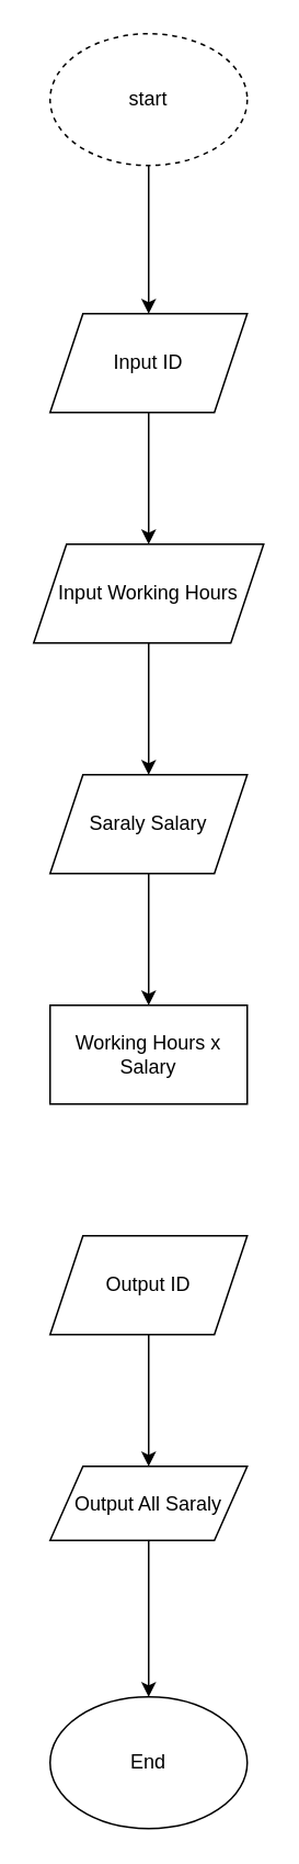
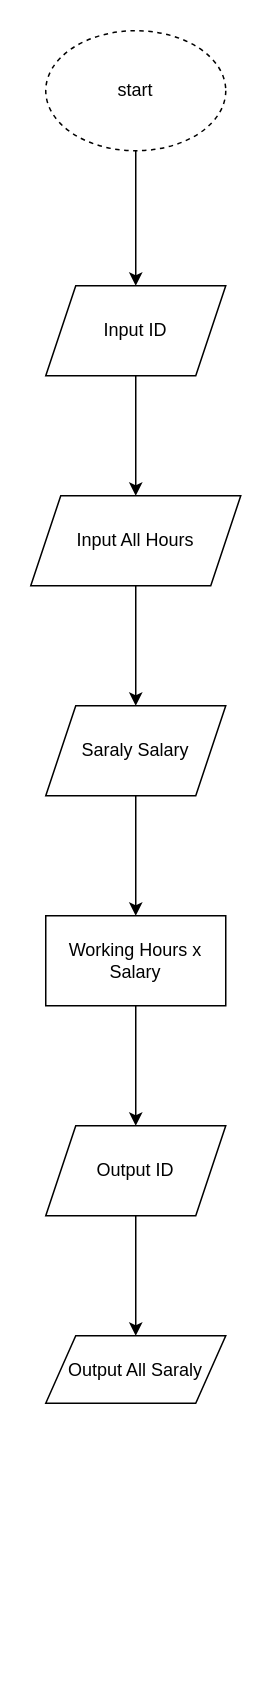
- <mxCell id="7" value="Input Working Hours" style="shape=parallelogram;perimeter=parallelogramPerimeter;whiteSpace=wrap;html=1;fixedSize=1;" vertex="1" parent="1"><mxGeometry x="20" y="330" width="140" height="60" as="geometry" /></mxCell>
+ <mxCell id="7" value="Input All Hours" style="shape=parallelogram;perimeter=parallelogramPerimeter;whiteSpace=wrap;html=1;fixedSize=1;" vertex="1" parent="1"><mxGeometry x="20" y="330" width="140" height="60" as="geometry" /></mxCell>
+ <mxCell id="10" value="" style="edgeStyle=orthogonalEdgeStyle;rounded=0;orthogonalLoop=1;jettySize=auto;html=1;" edge="1" parent="1" source="11" target="13"><mxGeometry relative="1" as="geometry" /></mxCell>
- <mxCell id="14" value="" style="edgeStyle=orthogonalEdgeStyle;rounded=0;orthogonalLoop=1;jettySize=auto;html=1;" edge="1" parent="1" source="15" target="16"><mxGeometry relative="1" as="geometry" /></mxCell>
- <mxCell id="16" value="End" style="ellipse;whiteSpace=wrap;html=1;" vertex="1" parent="1"><mxGeometry x="30" y="1030" width="120" height="80" as="geometry" /></mxCell>
